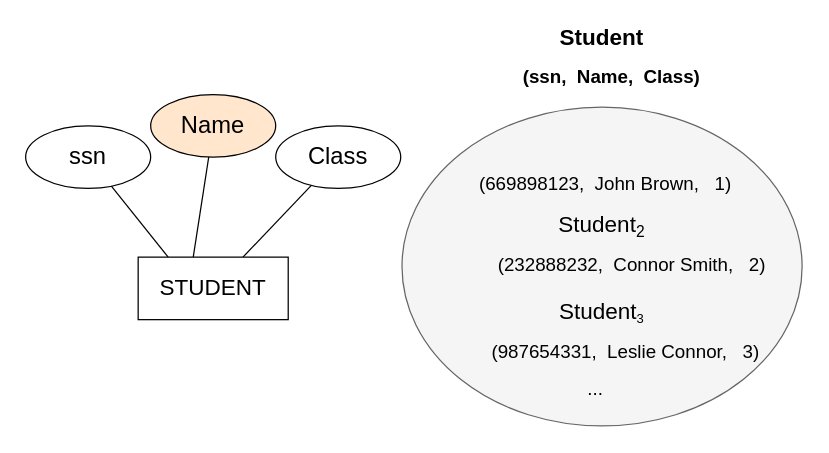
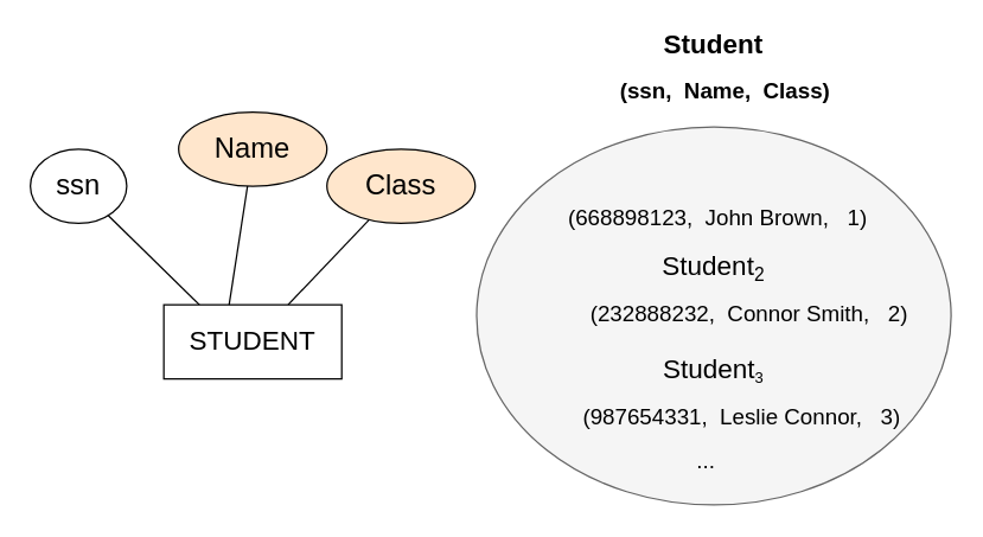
- <mxCell id="4" value="ssn" style="ellipse;whiteSpace=wrap;html=1;fontSize=19;" parent="1" vertex="1"><mxGeometry x="20" y="100" width="100" height="50" as="geometry" /></mxCell>
+ <mxCell id="4" value="ssn" style="ellipse;whiteSpace=wrap;html=1;fontSize=19;" parent="1" vertex="1"><mxGeometry x="20" y="100" width="65" height="50" as="geometry" /></mxCell>
- <mxCell id="3" value="Class" style="ellipse;whiteSpace=wrap;html=1;fontSize=19;" parent="1" vertex="1"><mxGeometry x="220" y="100" width="100" height="50" as="geometry" /></mxCell>
+ <mxCell id="3" value="Class" style="ellipse;whiteSpace=wrap;html=1;fontSize=19;fillColor=#ffe6cc;" parent="1" vertex="1"><mxGeometry x="220" y="100" width="100" height="50" as="geometry" /></mxCell>
- <mxCell id="10" value="(669898123,  John Brown,   1)" style="align=left;strokeColor=none;fontSize=15;fillColor=none;" parent="1" vertex="1"><mxGeometry x="381" y="135" width="200" height="20" as="geometry" /></mxCell>
+ <mxCell id="10" value="(668898123,  John Brown,   1)" style="align=left;strokeColor=none;fontSize=15;fillColor=none;" parent="1" vertex="1"><mxGeometry x="381" y="135" width="200" height="20" as="geometry" /></mxCell>
